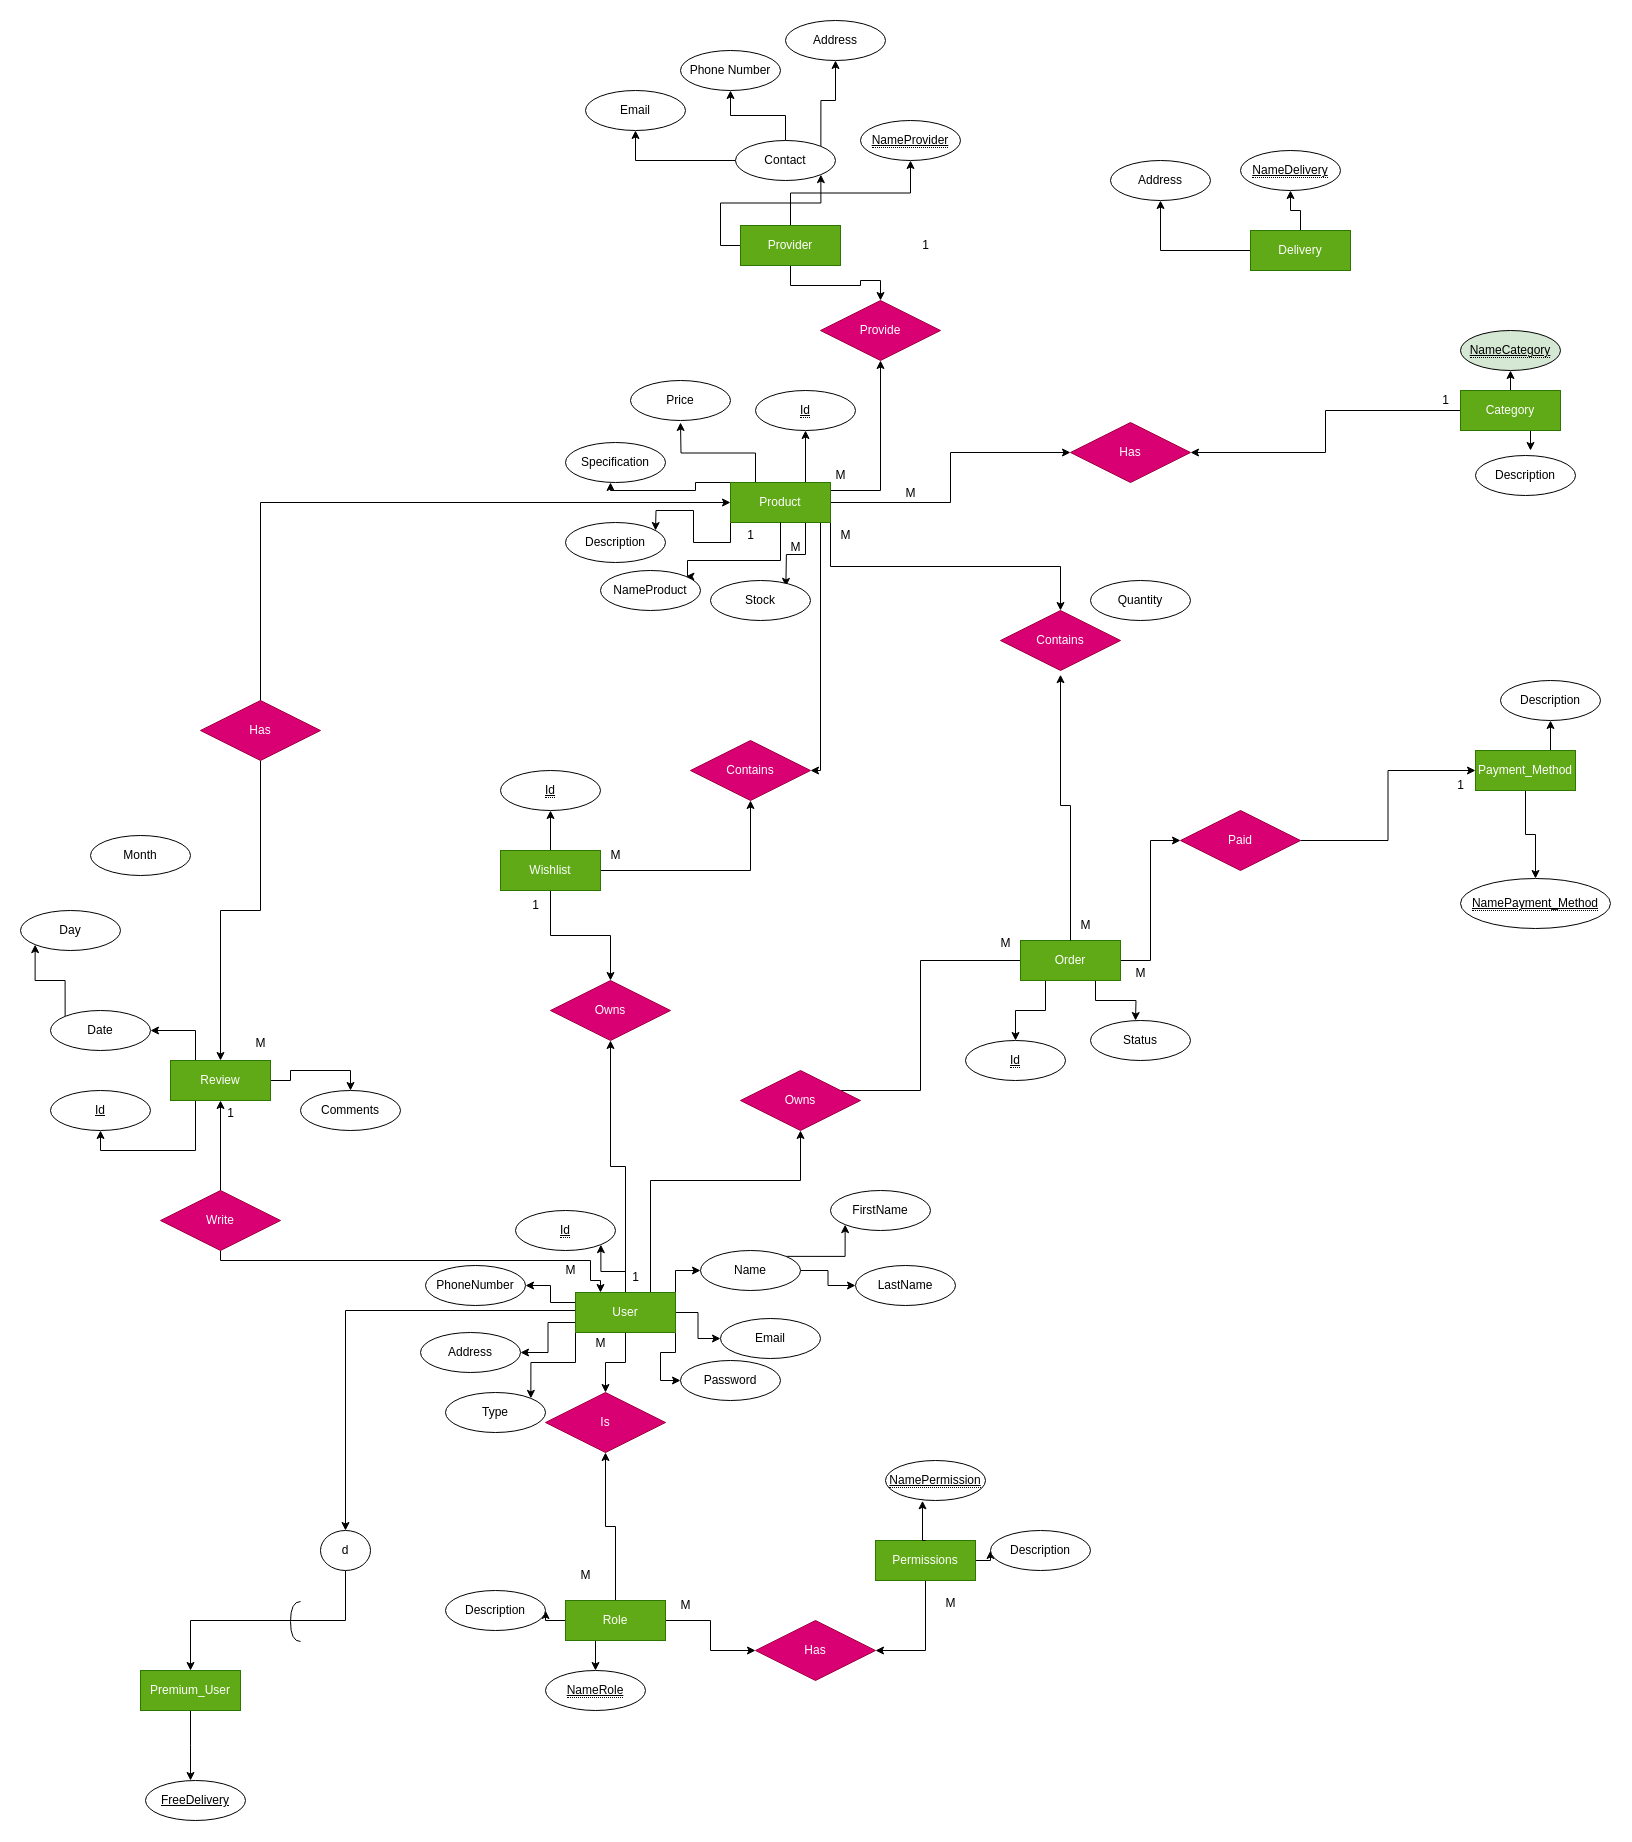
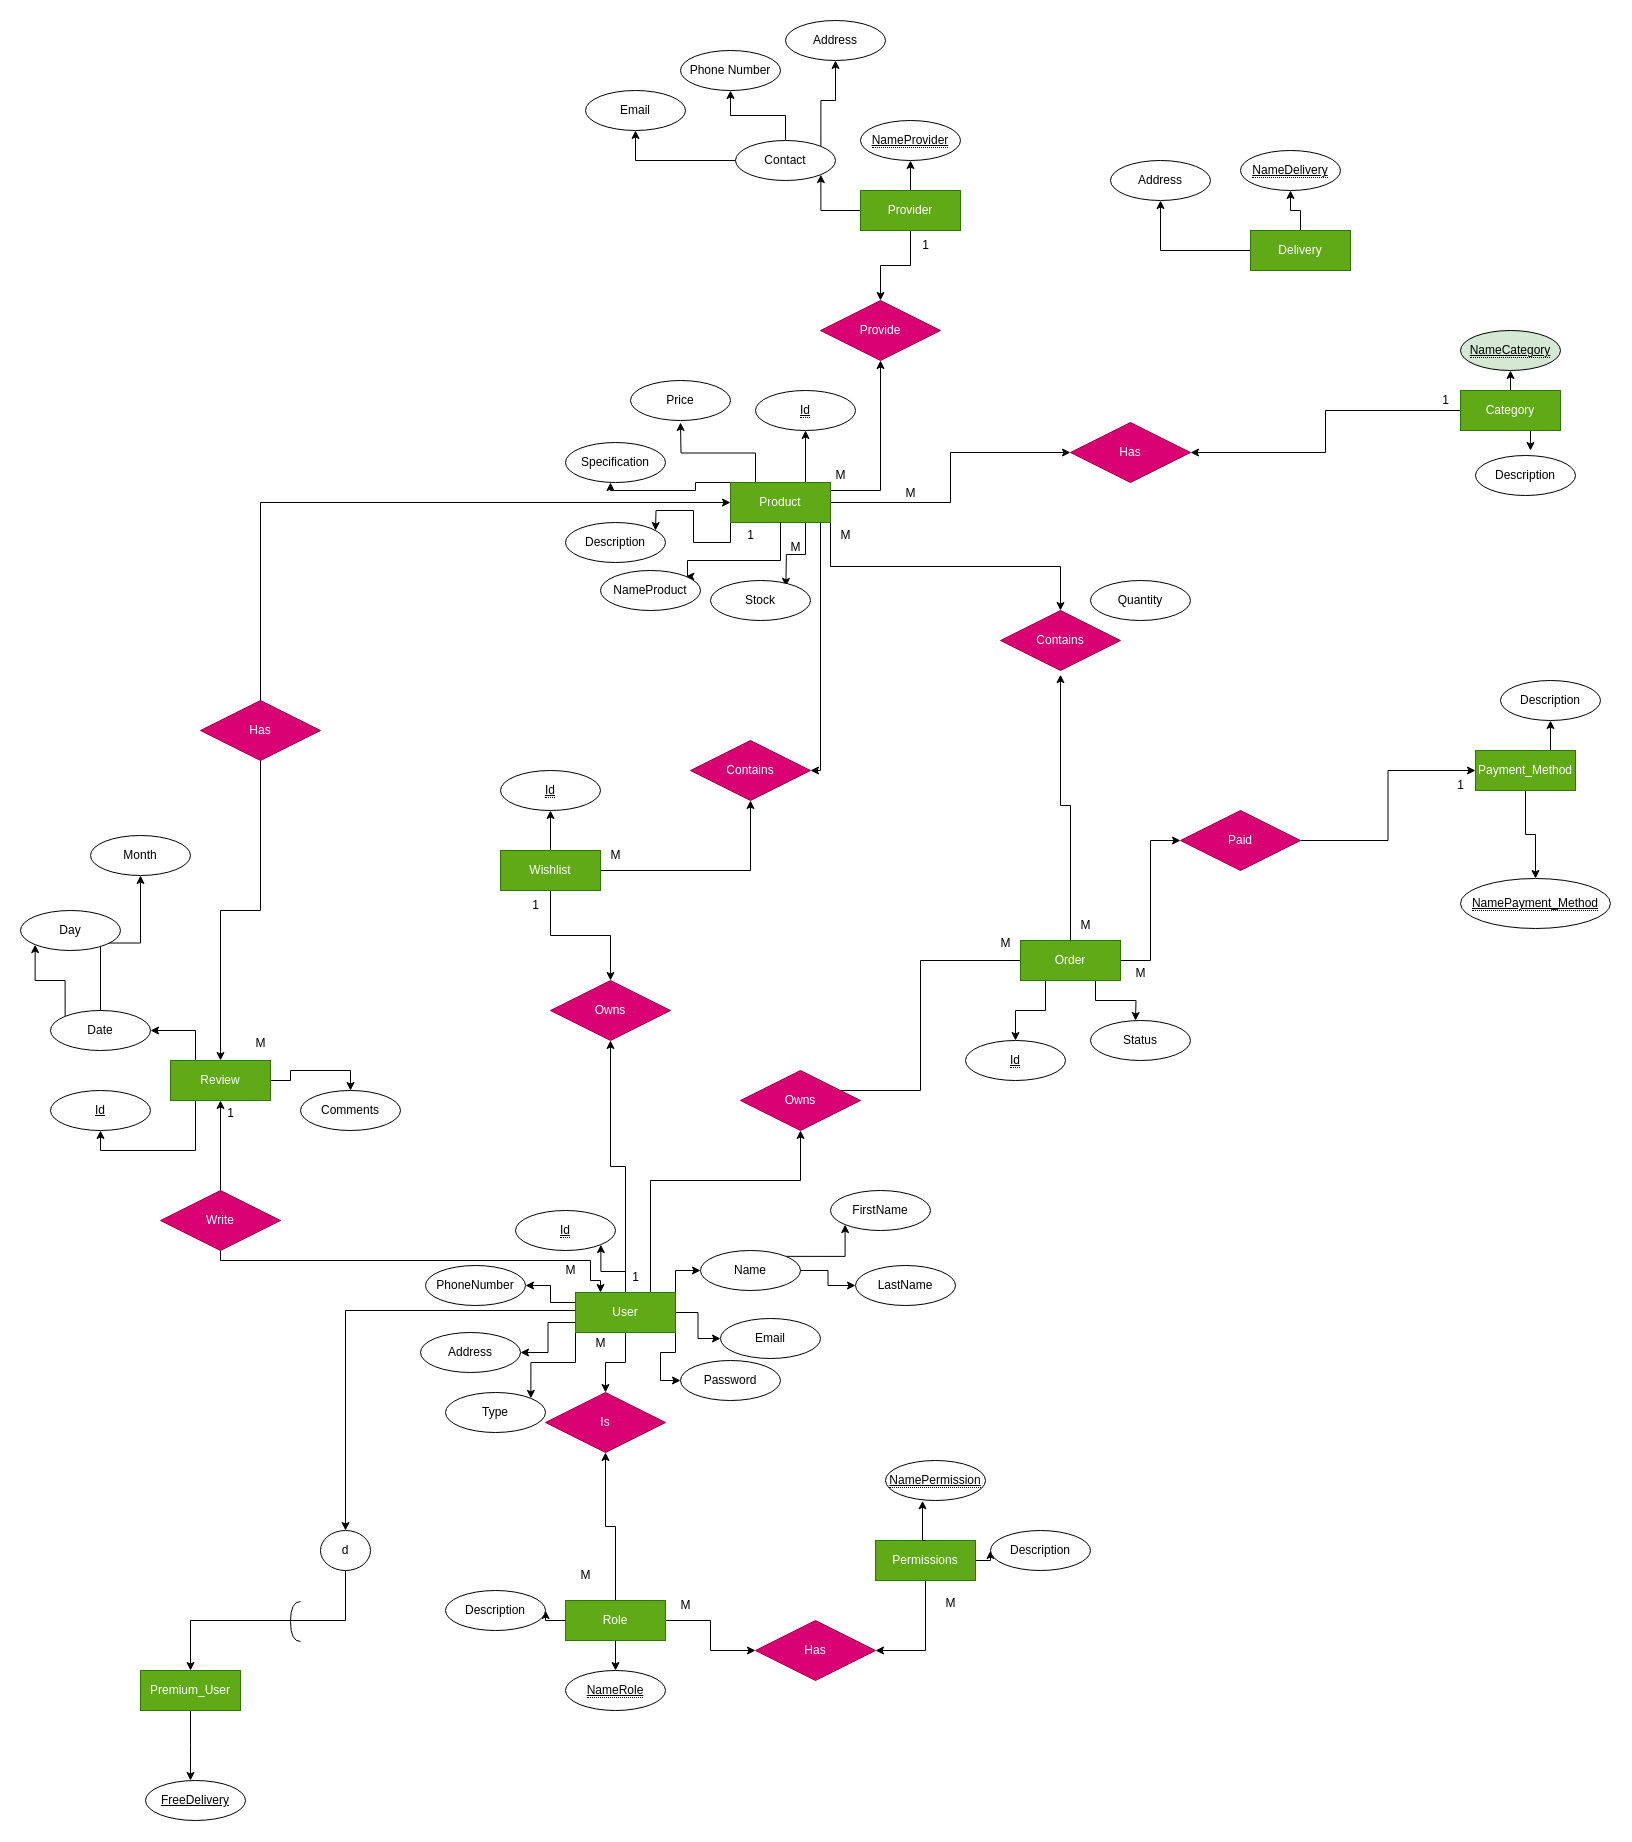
- <mxCell id="46" value="Provider" style="whiteSpace=wrap;html=1;align=center;fillColor=#60a917;fontColor=#ffffff;strokeColor=#2D7600;" parent="1" vertex="1"><mxGeometry x="740" y="225" width="100" height="40" as="geometry" /></mxCell>
+ <mxCell id="46" value="Provider" style="whiteSpace=wrap;html=1;align=center;fillColor=#60a917;fontColor=#ffffff;strokeColor=#2D7600;" parent="1" vertex="1"><mxGeometry y="190" width="100" height="40" as="geometry" x="860" /></mxCell>
+ <mxCell id="112" style="edgeStyle=orthogonalEdgeStyle;rounded=0;orthogonalLoop=1;jettySize=auto;html=1;exitX=0.5;exitY=0;exitDx=0;exitDy=0;entryX=0.5;entryY=1;entryDx=0;entryDy=0;" parent="1" source="113" target="137" edge="1"><mxGeometry relative="1" as="geometry" /></mxCell>
- <mxCell id="76" value="&lt;span style=&quot;border-bottom: 1px dotted&quot;&gt;&lt;u&gt;NameRole&lt;/u&gt;&lt;/span&gt;" style="ellipse;whiteSpace=wrap;html=1;align=center;" parent="1" vertex="1"><mxGeometry x="545" y="1670" width="100" height="40" as="geometry" /></mxCell>
+ <mxCell id="76" value="&lt;span style=&quot;border-bottom: 1px dotted&quot;&gt;&lt;u&gt;NameRole&lt;/u&gt;&lt;/span&gt;" style="ellipse;whiteSpace=wrap;html=1;align=center;" parent="1" vertex="1"><mxGeometry x="565" y="1670" width="100" height="40" as="geometry" /></mxCell>
